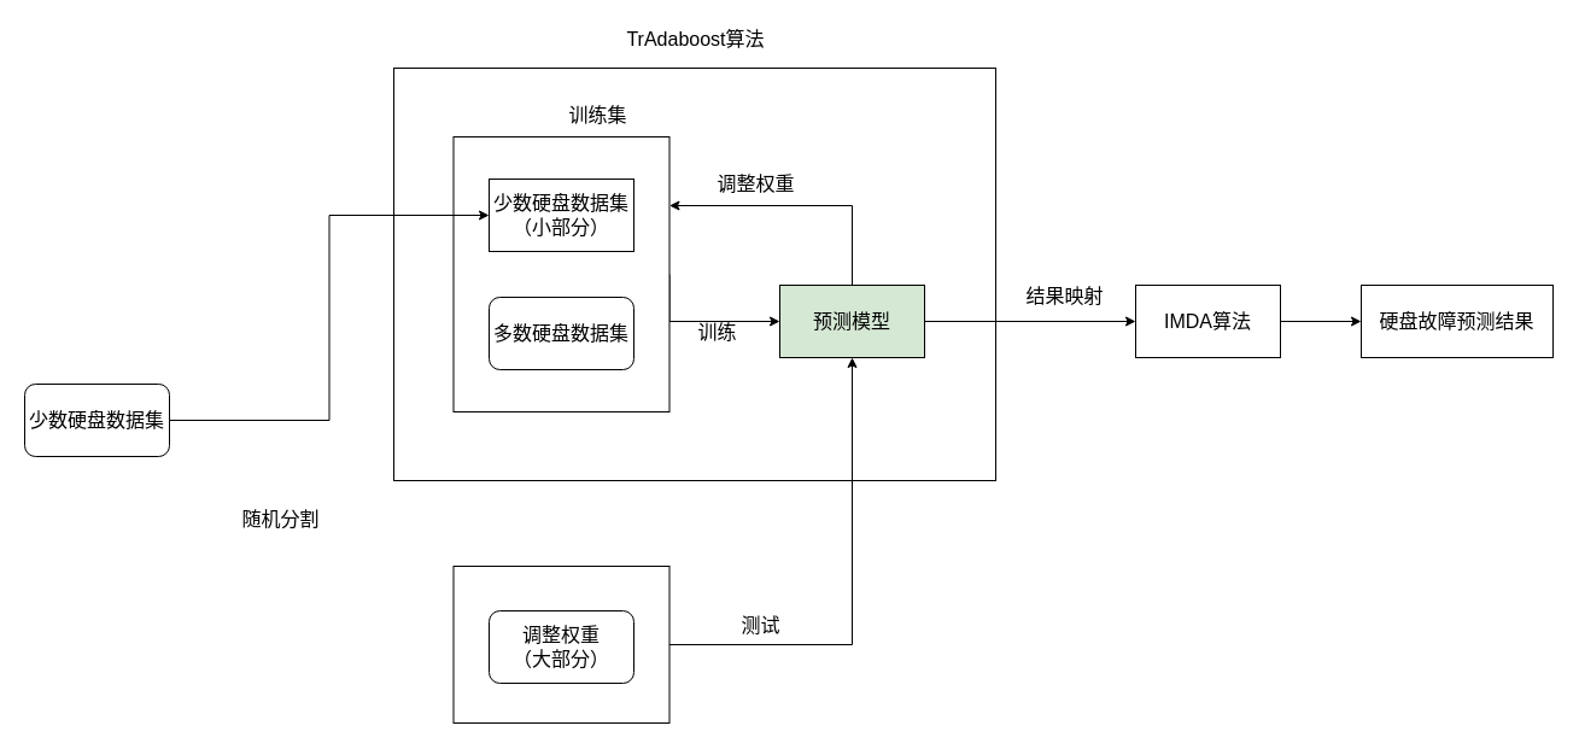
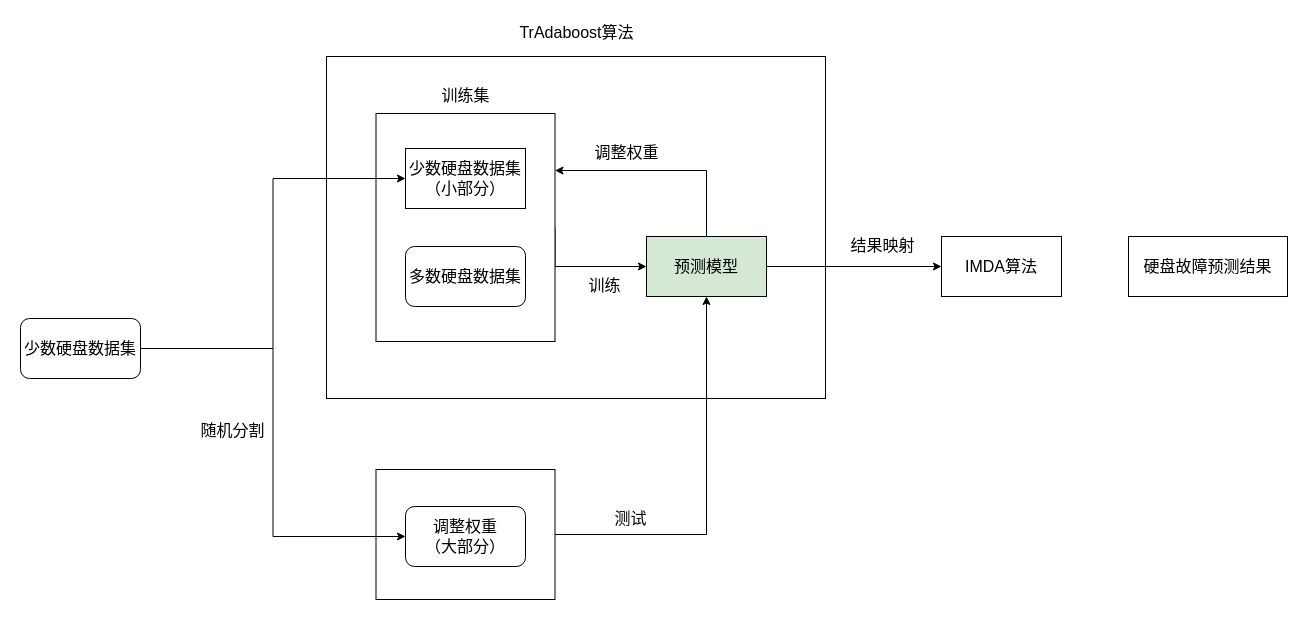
- <mxCell id="14" value="训练集" style="text;html=1;align=center;verticalAlign=middle;resizable=0;points=[];autosize=1;strokeColor=none;fillColor=none;fontSize=16;" vertex="1" parent="1"><mxGeometry x="466" y="83" width="58" height="23" as="geometry" /></mxCell>
+ <mxCell id="14" value="训练集" style="text;html=1;align=center;verticalAlign=middle;resizable=0;points=[];autosize=1;strokeColor=none;fillColor=none;fontSize=16;" vertex="1" parent="1"><mxGeometry x="436" y="83" width="58" height="23" as="geometry" /></mxCell>
- <mxCell id="23" value="" style="edgeStyle=orthogonalEdgeStyle;rounded=0;orthogonalLoop=1;jettySize=auto;html=1;fontSize=16;" edge="1" parent="1" source="24" target="25"><mxGeometry relative="1" as="geometry" /></mxCell>
- <mxCell id="20" value="训练" style="text;html=1;align=center;verticalAlign=middle;resizable=0;points=[];autosize=1;strokeColor=none;fillColor=none;fontSize=16;" vertex="1" parent="1"><mxGeometry x="573" y="263" width="42" height="23" as="geometry" /></mxCell>
+ <mxCell id="20" value="训练" style="text;html=1;align=center;verticalAlign=middle;resizable=0;points=[];autosize=1;strokeColor=none;fillColor=none;fontSize=16;" vertex="1" parent="1"><mxGeometry x="583" y="273" width="42" height="23" as="geometry" /></mxCell>
+ <mxCell id="8" style="edgeStyle=orthogonalEdgeStyle;rounded=0;orthogonalLoop=1;jettySize=auto;html=1;exitX=1;exitY=0.5;exitDx=0;exitDy=0;entryX=0;entryY=0.5;entryDx=0;entryDy=0;fontSize=16;" edge="1" parent="1" source="9" target="11"><mxGeometry relative="1" as="geometry" /></mxCell>
